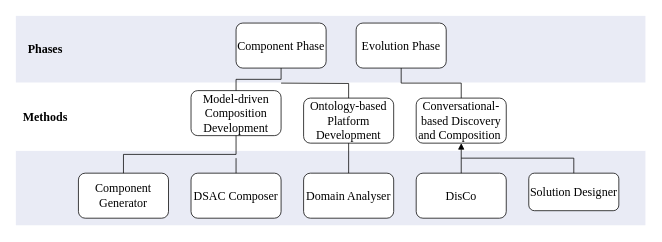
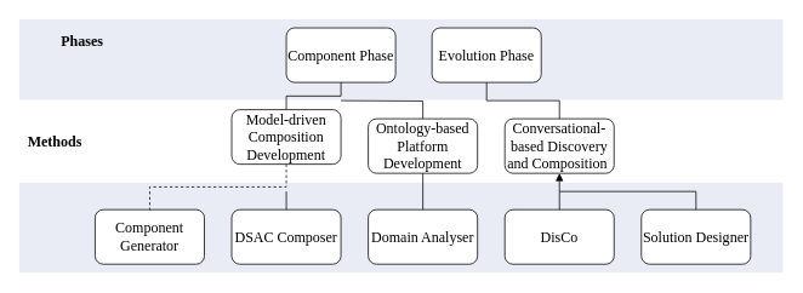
- <mxCell id="23" value="&lt;font face=&quot;Garamond&quot; style=&quot;font-size: 16px;&quot;&gt;&lt;b&gt;Phases&lt;/b&gt;&lt;/font&gt;" style="text;html=1;align=center;verticalAlign=middle;whiteSpace=wrap;rounded=0;" parent="1" vertex="1"><mxGeometry x="30" y="50" width="60" height="30" as="geometry" /></mxCell>
+ <mxCell id="23" value="&lt;font face=&quot;Garamond&quot; style=&quot;font-size: 16px;&quot;&gt;&lt;b&gt;Phases&lt;/b&gt;&lt;/font&gt;" style="text;html=1;align=center;verticalAlign=middle;whiteSpace=wrap;rounded=0;" parent="1" vertex="1"><mxGeometry x="60" y="30" width="60" height="30" as="geometry" /></mxCell>
- <mxCell id="15" value="" style="endArrow=none;html=1;rounded=0;exitX=0.5;exitY=1;exitDx=0;exitDy=0;entryX=0.5;entryY=0;entryDx=0;entryDy=0;edgeStyle=orthogonalEdgeStyle;" parent="1" source="8" target="13" edge="1"><mxGeometry width="50" height="50" relative="1" as="geometry"><mxPoint x="444" y="220" as="sourcePoint" /><mxPoint x="494" y="170" as="targetPoint" /></mxGeometry></mxCell>
+ <mxCell id="15" value="" style="endArrow=none;html=1;rounded=0;exitX=0.5;exitY=1;exitDx=0;exitDy=0;entryX=0.5;entryY=0;entryDx=0;entryDy=0;edgeStyle=orthogonalEdgeStyle;dashed=1;" parent="1" source="8" target="13" edge="1"><mxGeometry width="50" height="50" relative="1" as="geometry"><mxPoint x="444" y="220" as="sourcePoint" /><mxPoint x="494" y="170" as="targetPoint" /></mxGeometry></mxCell>
- <mxCell id="9" value="&lt;span style=&quot;font-family: Garamond; font-size: 16px;&quot;&gt;Solution Designer&lt;/span&gt;" style="rounded=1;whiteSpace=wrap;html=1;" parent="1" vertex="1"><mxGeometry x="704" y="230" width="120" height="50" as="geometry" /></mxCell>
+ <mxCell id="9" value="&lt;span style=&quot;font-family: Garamond; font-size: 16px;&quot;&gt;Solution Designer&lt;/span&gt;" style="rounded=1;whiteSpace=wrap;html=1;" parent="1" vertex="1"><mxGeometry x="704" y="230" width="120" height="60" as="geometry" /></mxCell>
